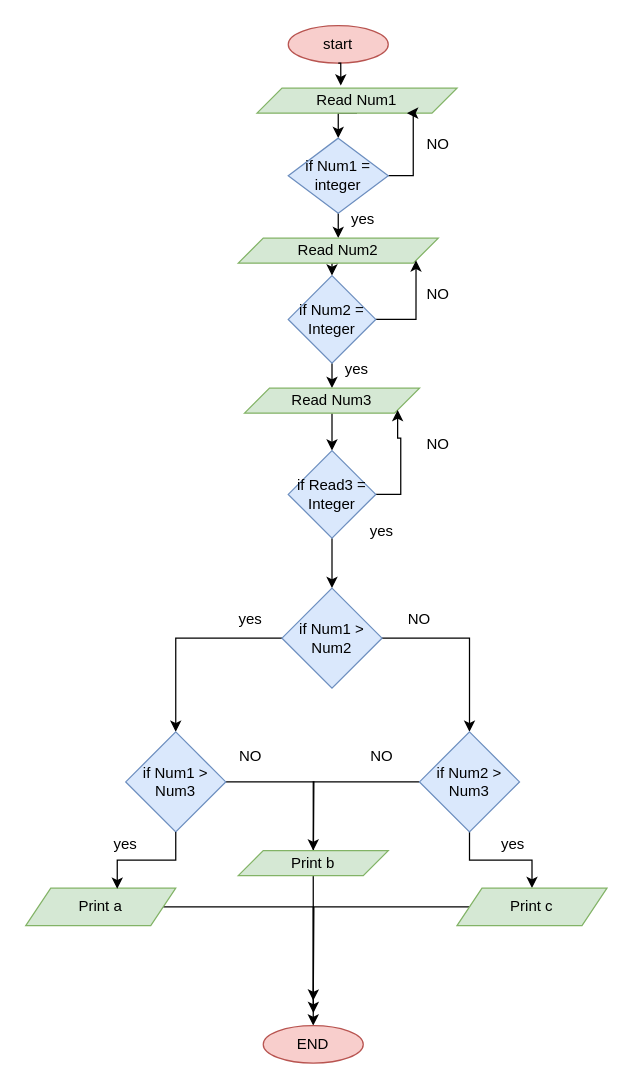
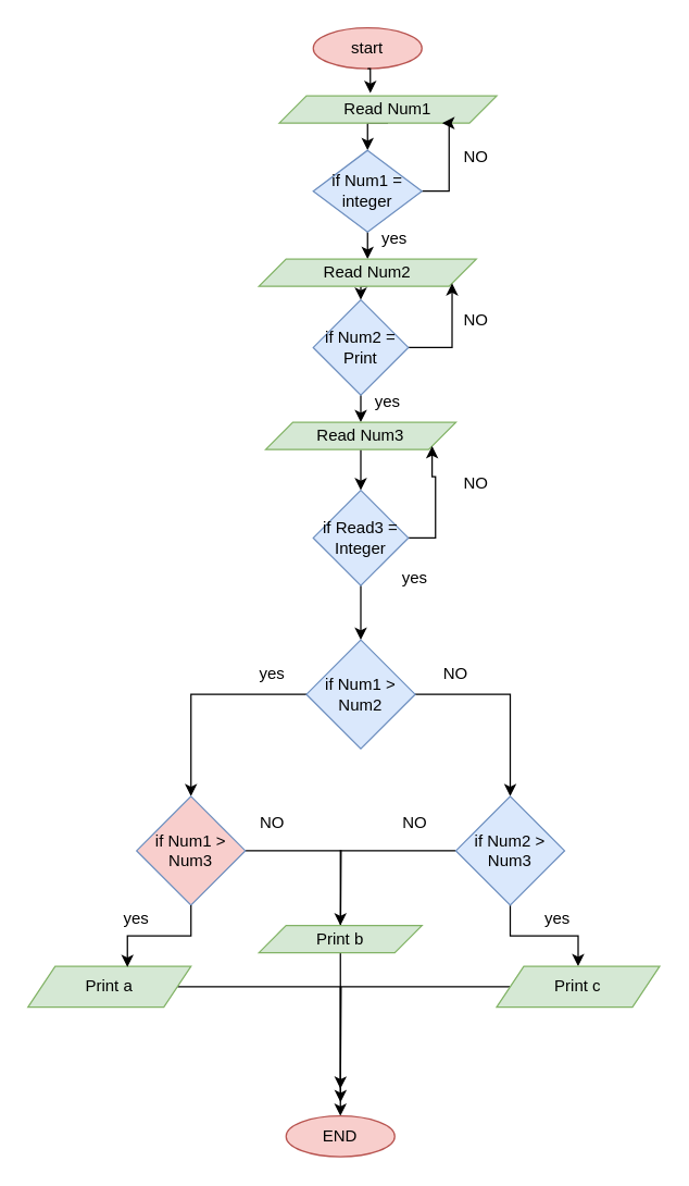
- <mxCell id="12" value="if Num2 = Integer" style="rhombus;whiteSpace=wrap;html=1;fillColor=#dae8fc;strokeColor=#6c8ebf;" vertex="1" parent="1"><mxGeometry x="230" y="220" width="70" height="70" as="geometry" /></mxCell>
+ <mxCell id="12" value="if Num2 = Print" style="rhombus;whiteSpace=wrap;html=1;fillColor=#dae8fc;strokeColor=#6c8ebf;" vertex="1" parent="1"><mxGeometry x="230" y="220" width="70" height="70" as="geometry" /></mxCell>
- <mxCell id="29" value="if Num1 &amp;gt; Num3" style="rhombus;whiteSpace=wrap;html=1;fillColor=#dae8fc;strokeColor=#6c8ebf;" vertex="1" parent="1"><mxGeometry x="100" y="585" width="80" height="80" as="geometry" /></mxCell>
+ <mxCell id="29" value="if Num1 &amp;gt; Num3" style="rhombus;whiteSpace=wrap;html=1;fillColor=#f8cecc;strokeColor=#6c8ebf;" vertex="1" parent="1"><mxGeometry x="100" y="585" width="80" height="80" as="geometry" /></mxCell>
